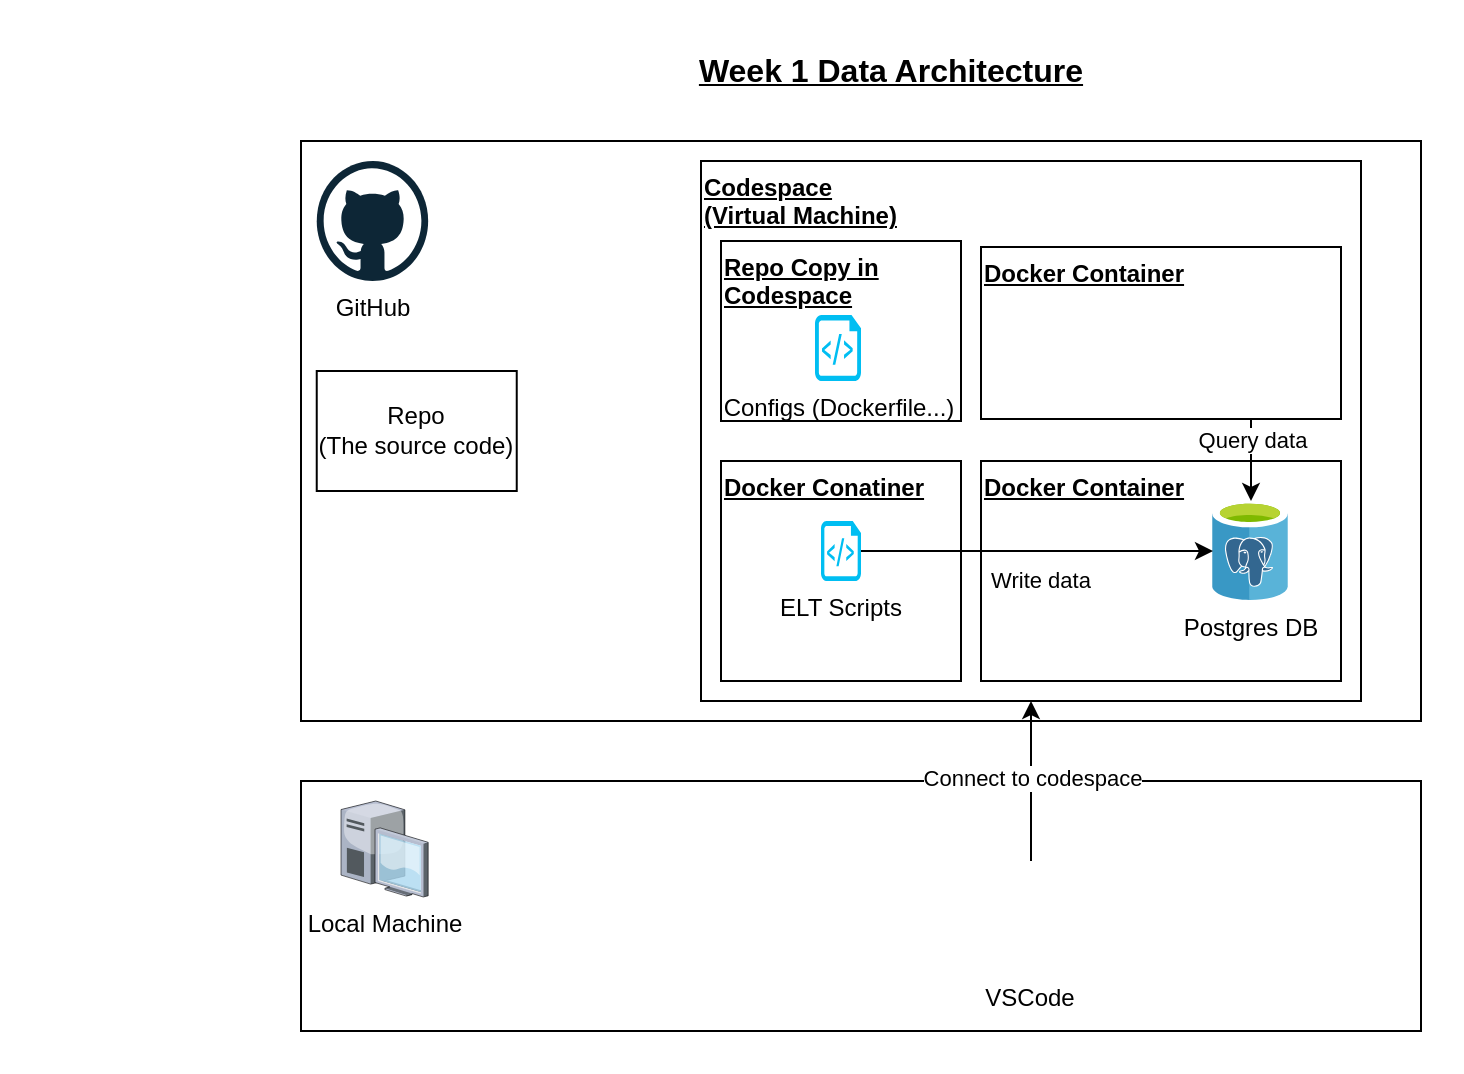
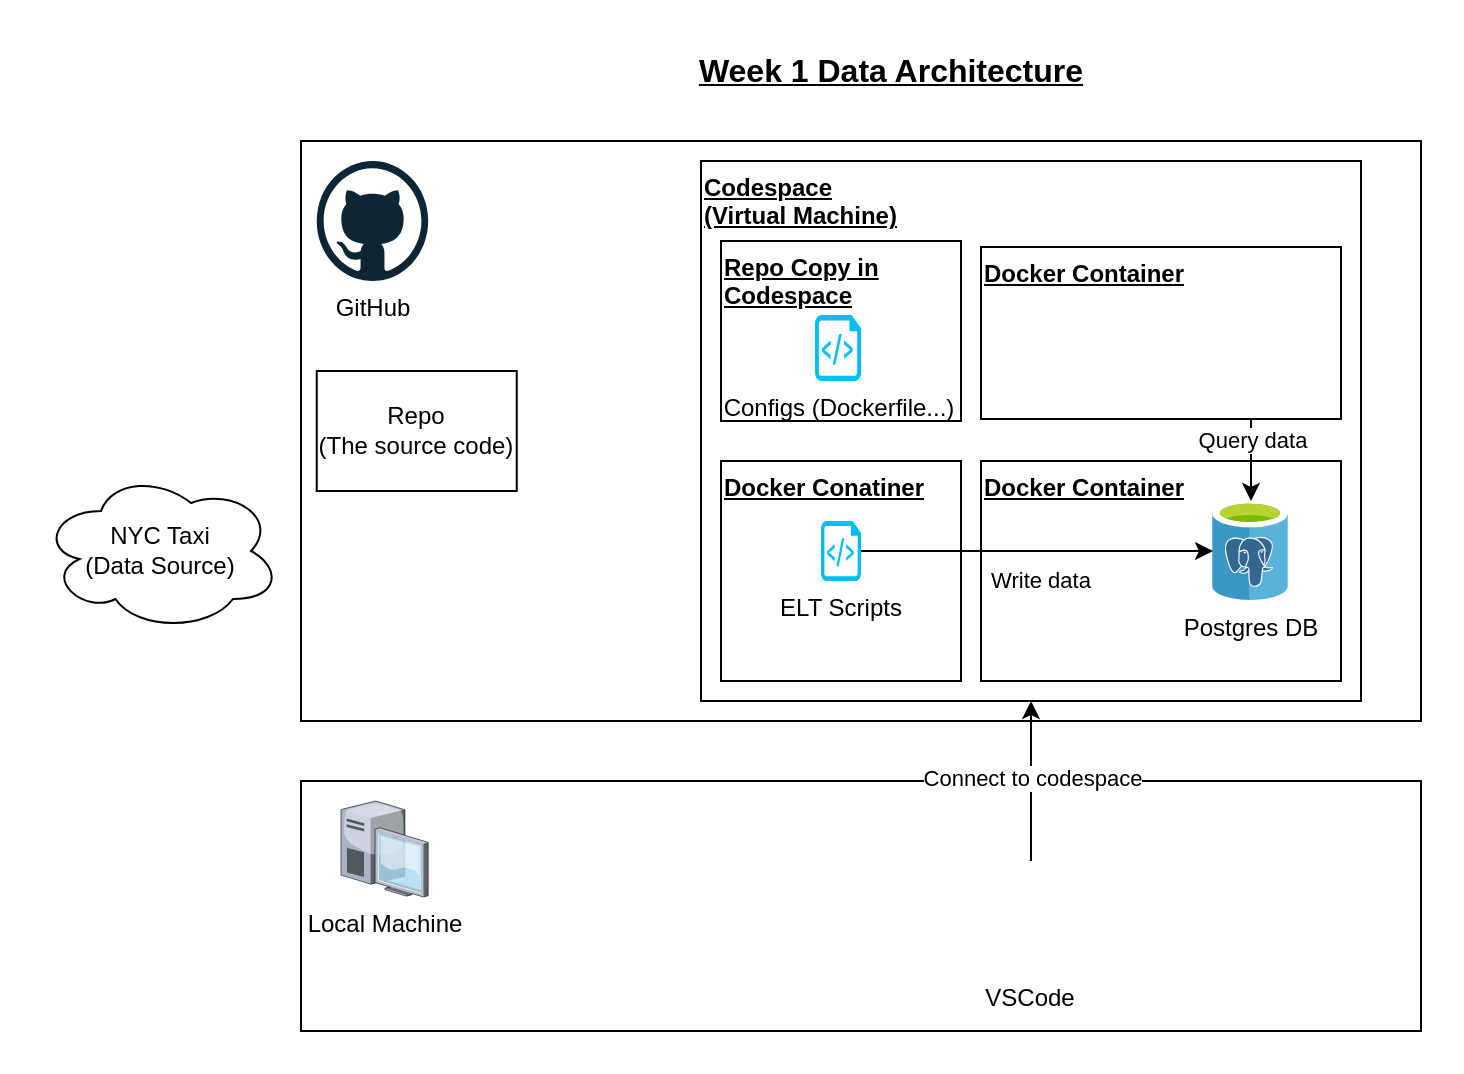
+ <mxCell id="23" value="NYC Taxi&lt;br&gt;(Data Source)" style="ellipse;shape=cloud;whiteSpace=wrap;html=1;" vertex="1" parent="12"><mxGeometry y="235" width="120" height="80" as="geometry" x="20" /></mxCell>
